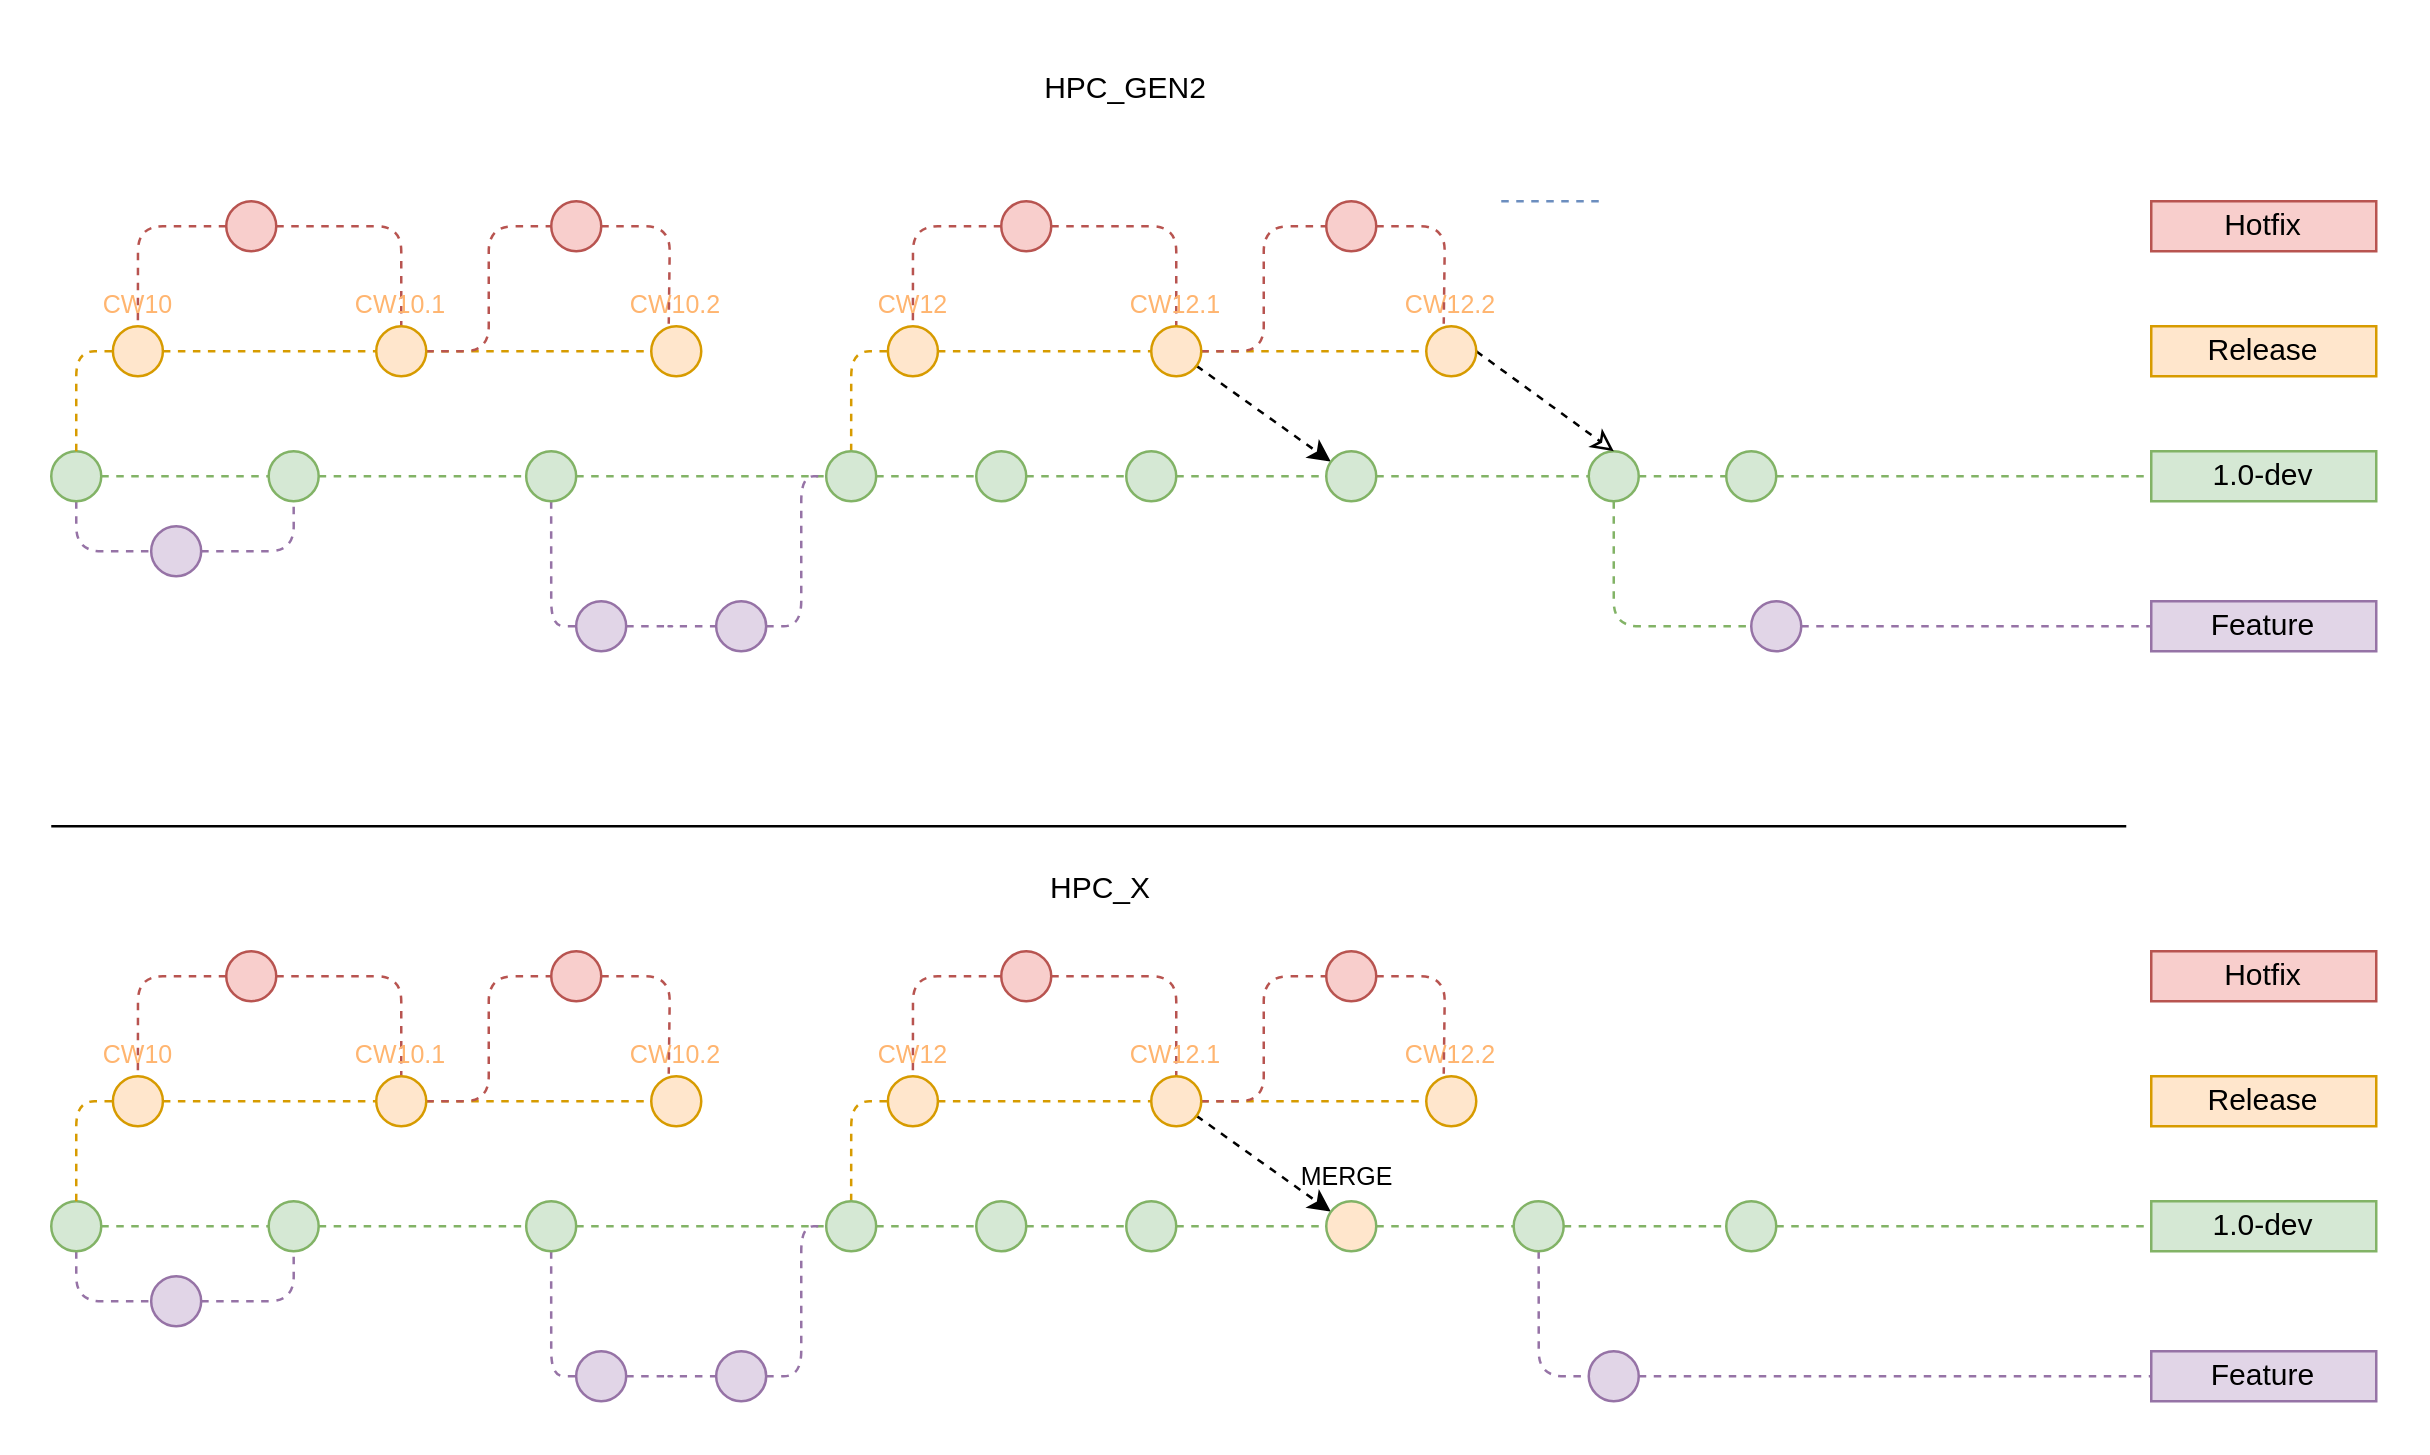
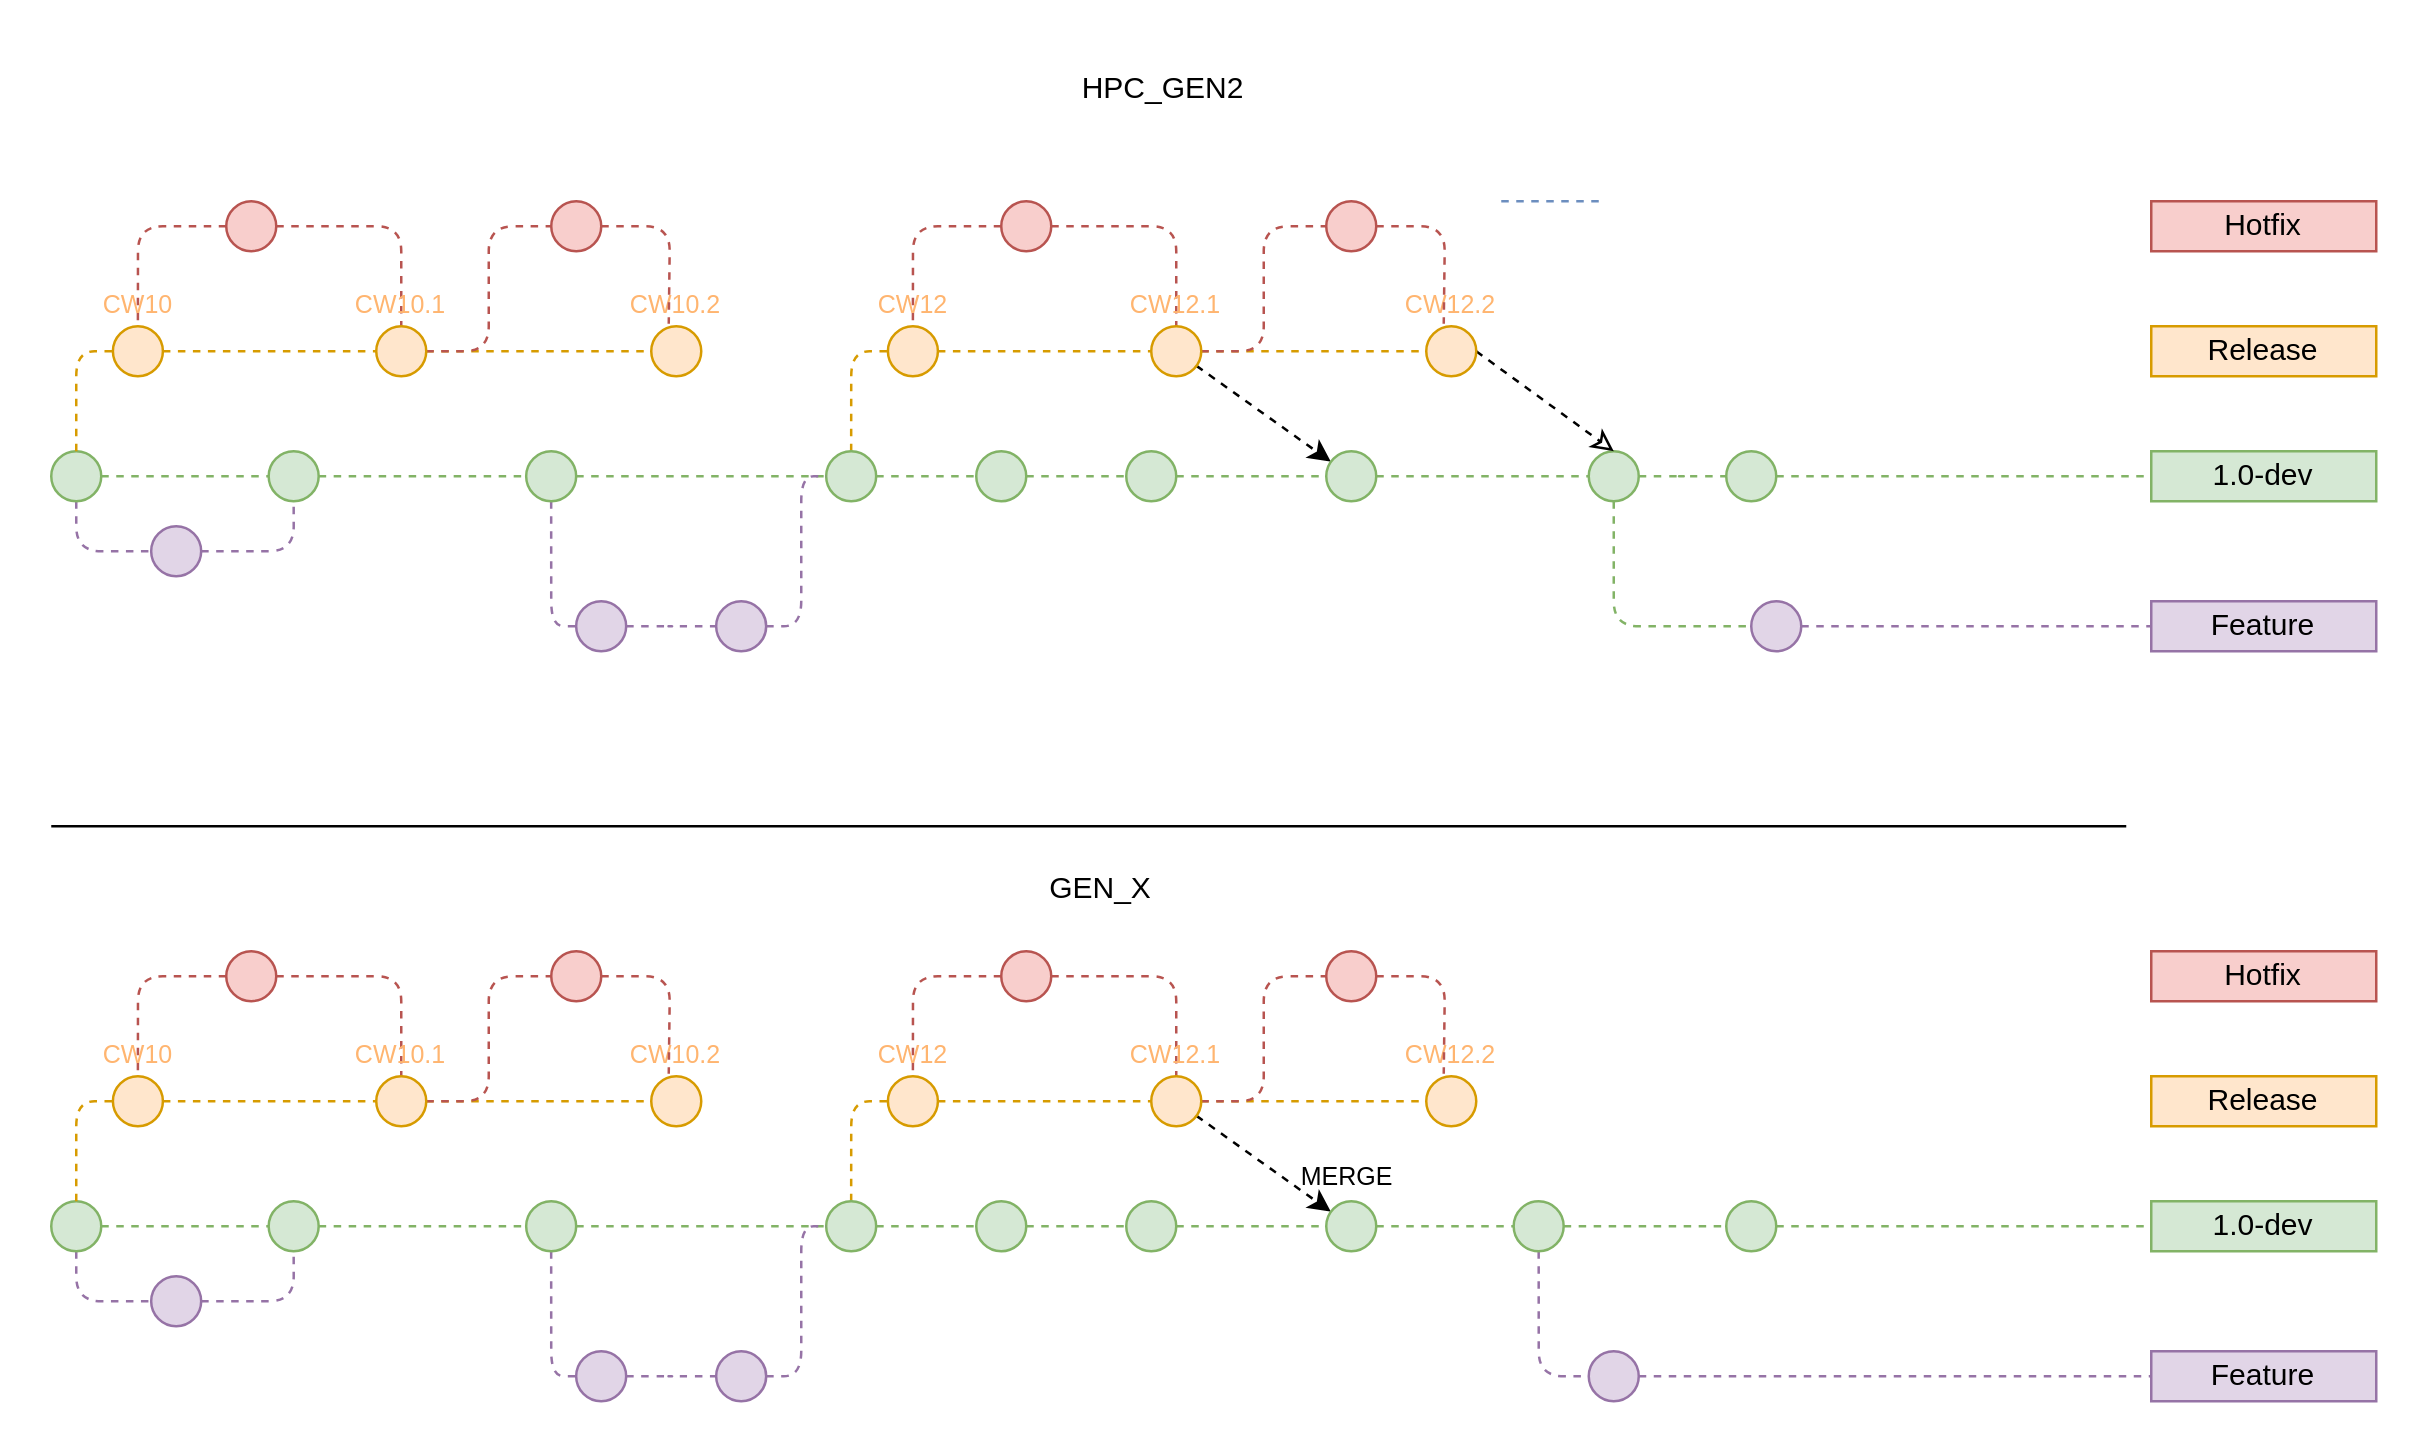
- <mxCell id="44" value="HPC_GEN2" style="text;html=1;strokeColor=none;fillColor=none;align=center;verticalAlign=middle;whiteSpace=wrap;rounded=0;" vertex="1" parent="1"><mxGeometry x="420" y="20" width="60" height="30" as="geometry" /></mxCell>
+ <mxCell id="44" value="HPC_GEN2" style="text;html=1;strokeColor=none;fillColor=none;align=center;verticalAlign=middle;whiteSpace=wrap;rounded=0;" vertex="1" parent="1"><mxGeometry x="435" y="20" width="60" height="30" as="geometry" /></mxCell>
- <mxCell id="60" value="HPC_X" style="text;html=1;strokeColor=none;fillColor=none;align=center;verticalAlign=middle;whiteSpace=wrap;rounded=0;" vertex="1" parent="1"><mxGeometry x="410" y="340" width="60" height="30" as="geometry" /></mxCell>
+ <mxCell id="60" value="GEN_X" style="text;html=1;strokeColor=none;fillColor=none;align=center;verticalAlign=middle;whiteSpace=wrap;rounded=0;" vertex="1" parent="1"><mxGeometry x="410" y="340" width="60" height="30" as="geometry" /></mxCell>
- <mxCell id="119" value="MERGE&amp;nbsp;" style="ellipse;whiteSpace=wrap;html=1;aspect=fixed;fontSize=10;labelPosition=center;verticalLabelPosition=top;align=center;verticalAlign=middle;fillColor=#ffe6cc;strokeColor=#82b366;fontColor=default;" vertex="1" parent="1"><mxGeometry x="530" y="480" width="20" height="20" as="geometry" /></mxCell>
+ <mxCell id="119" value="MERGE&amp;nbsp;" style="ellipse;whiteSpace=wrap;html=1;aspect=fixed;fontSize=10;labelPosition=center;verticalLabelPosition=top;align=center;verticalAlign=middle;fillColor=#d5e8d4;strokeColor=#82b366;fontColor=default;" vertex="1" parent="1"><mxGeometry x="530" y="480" width="20" height="20" as="geometry" /></mxCell>
